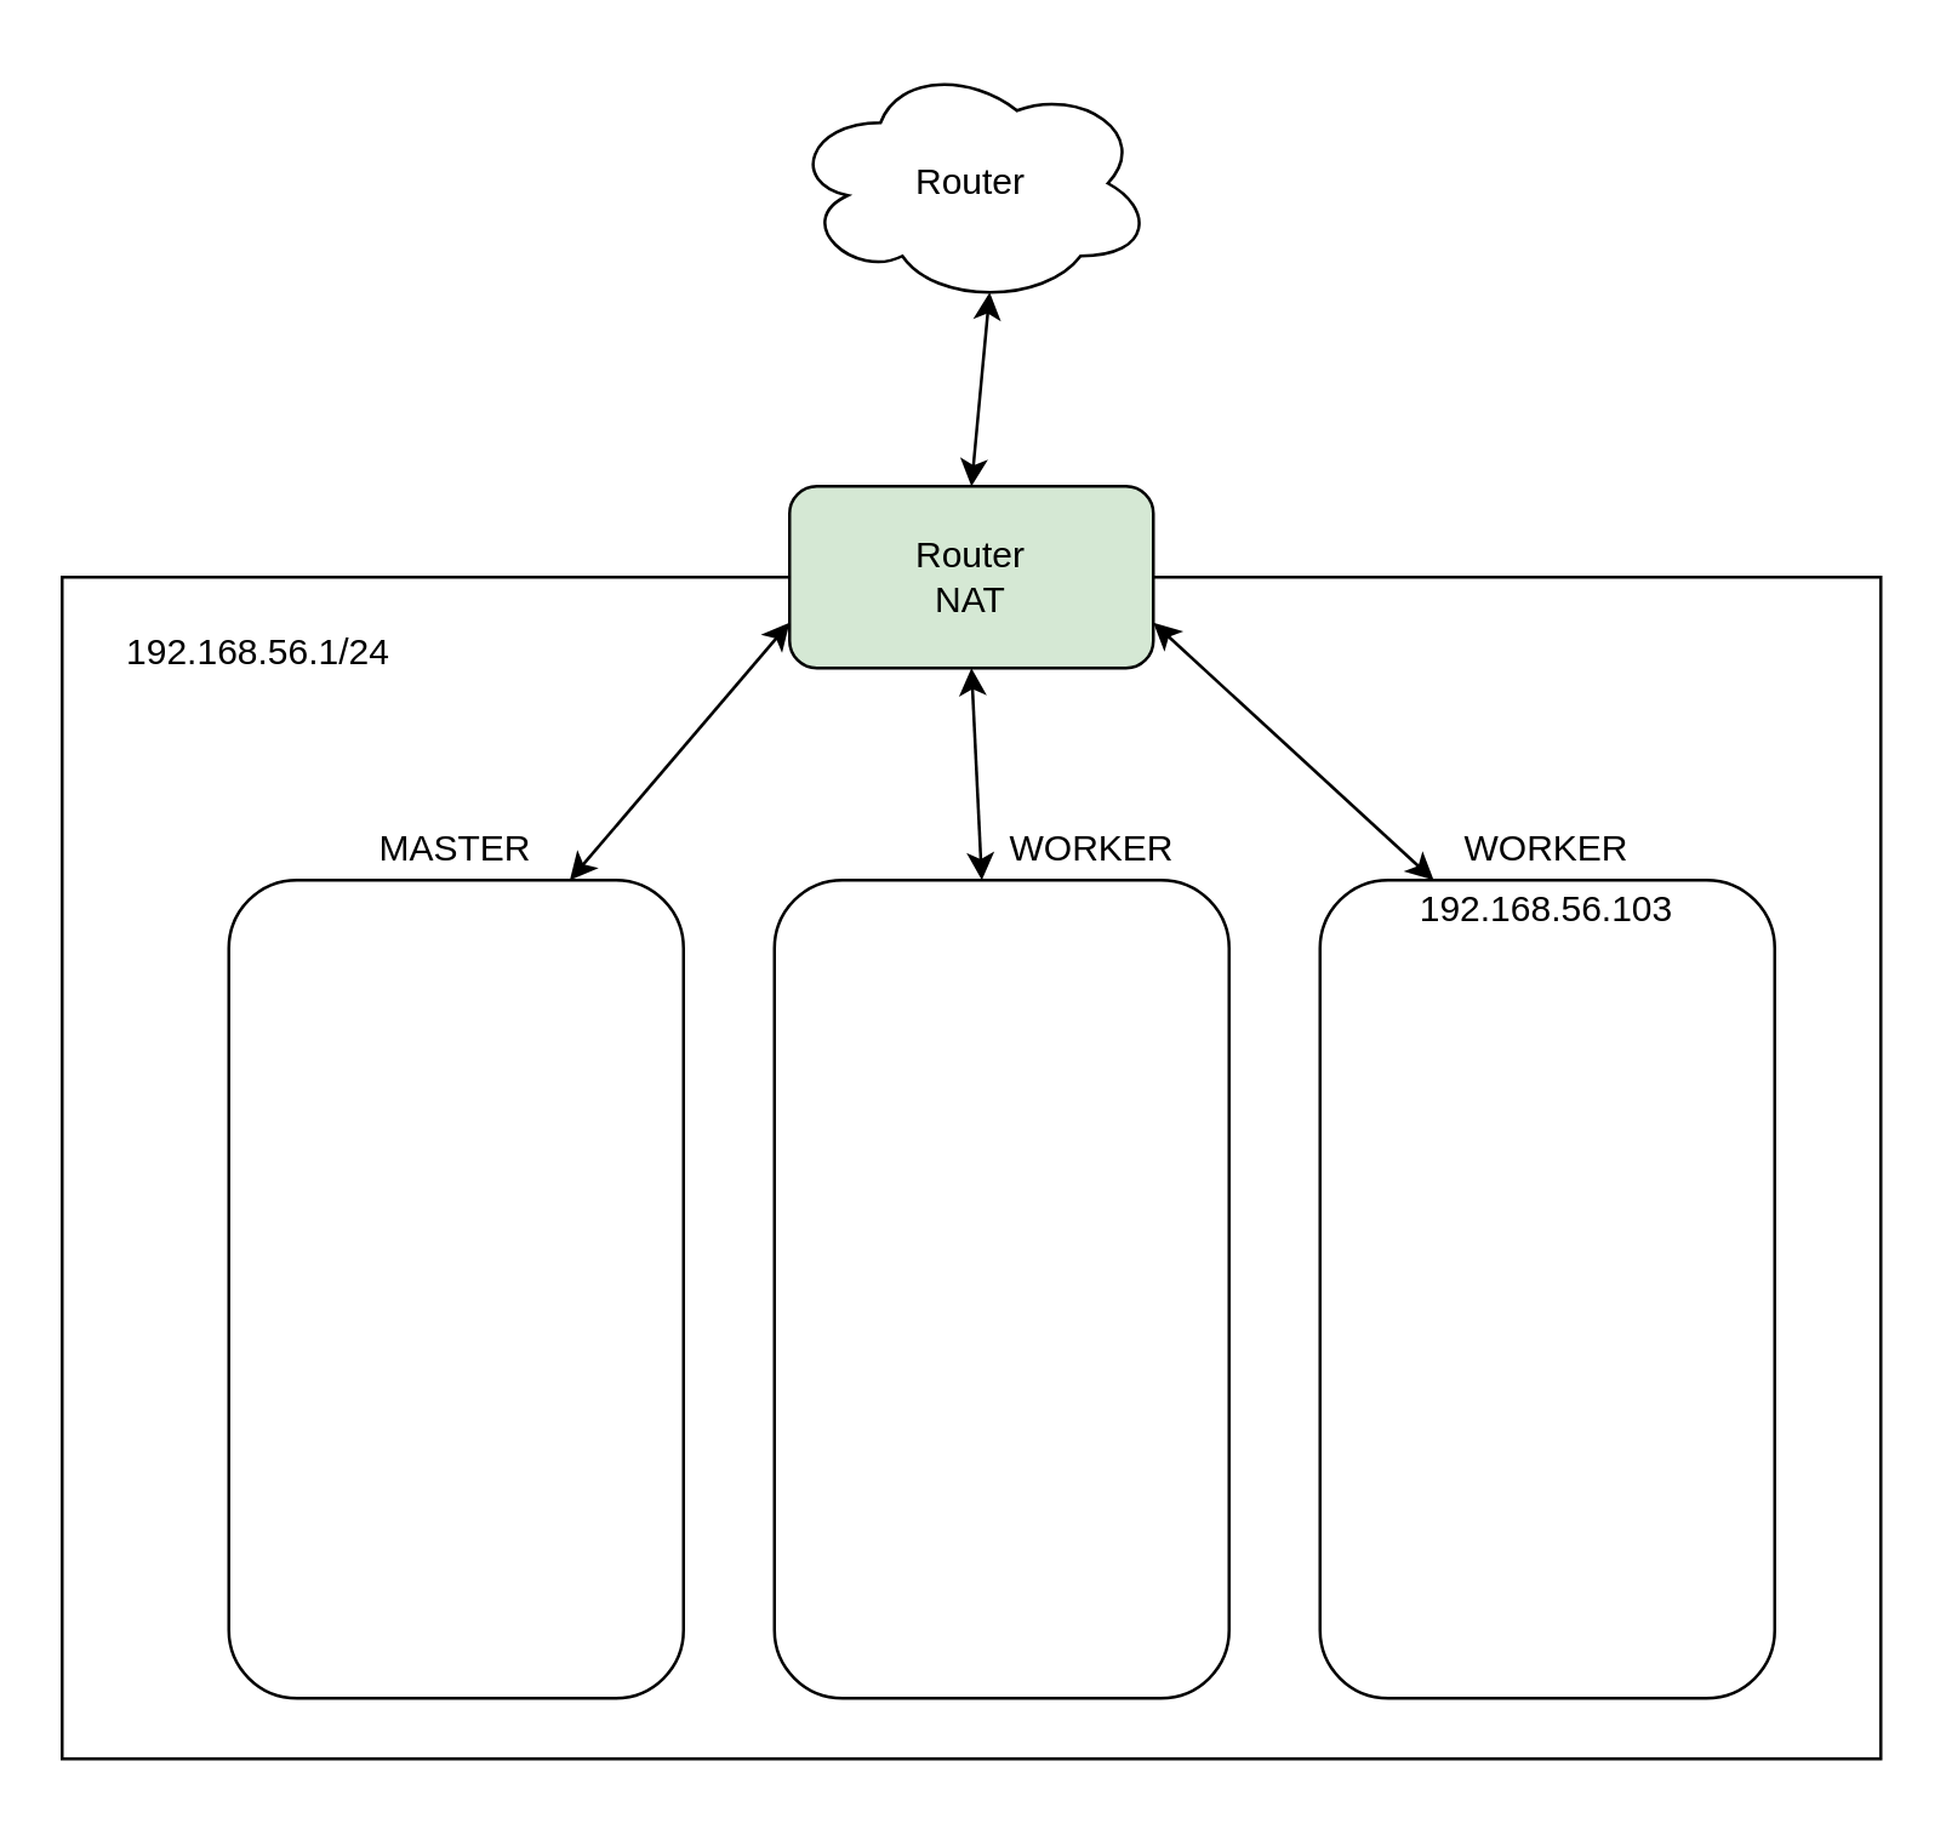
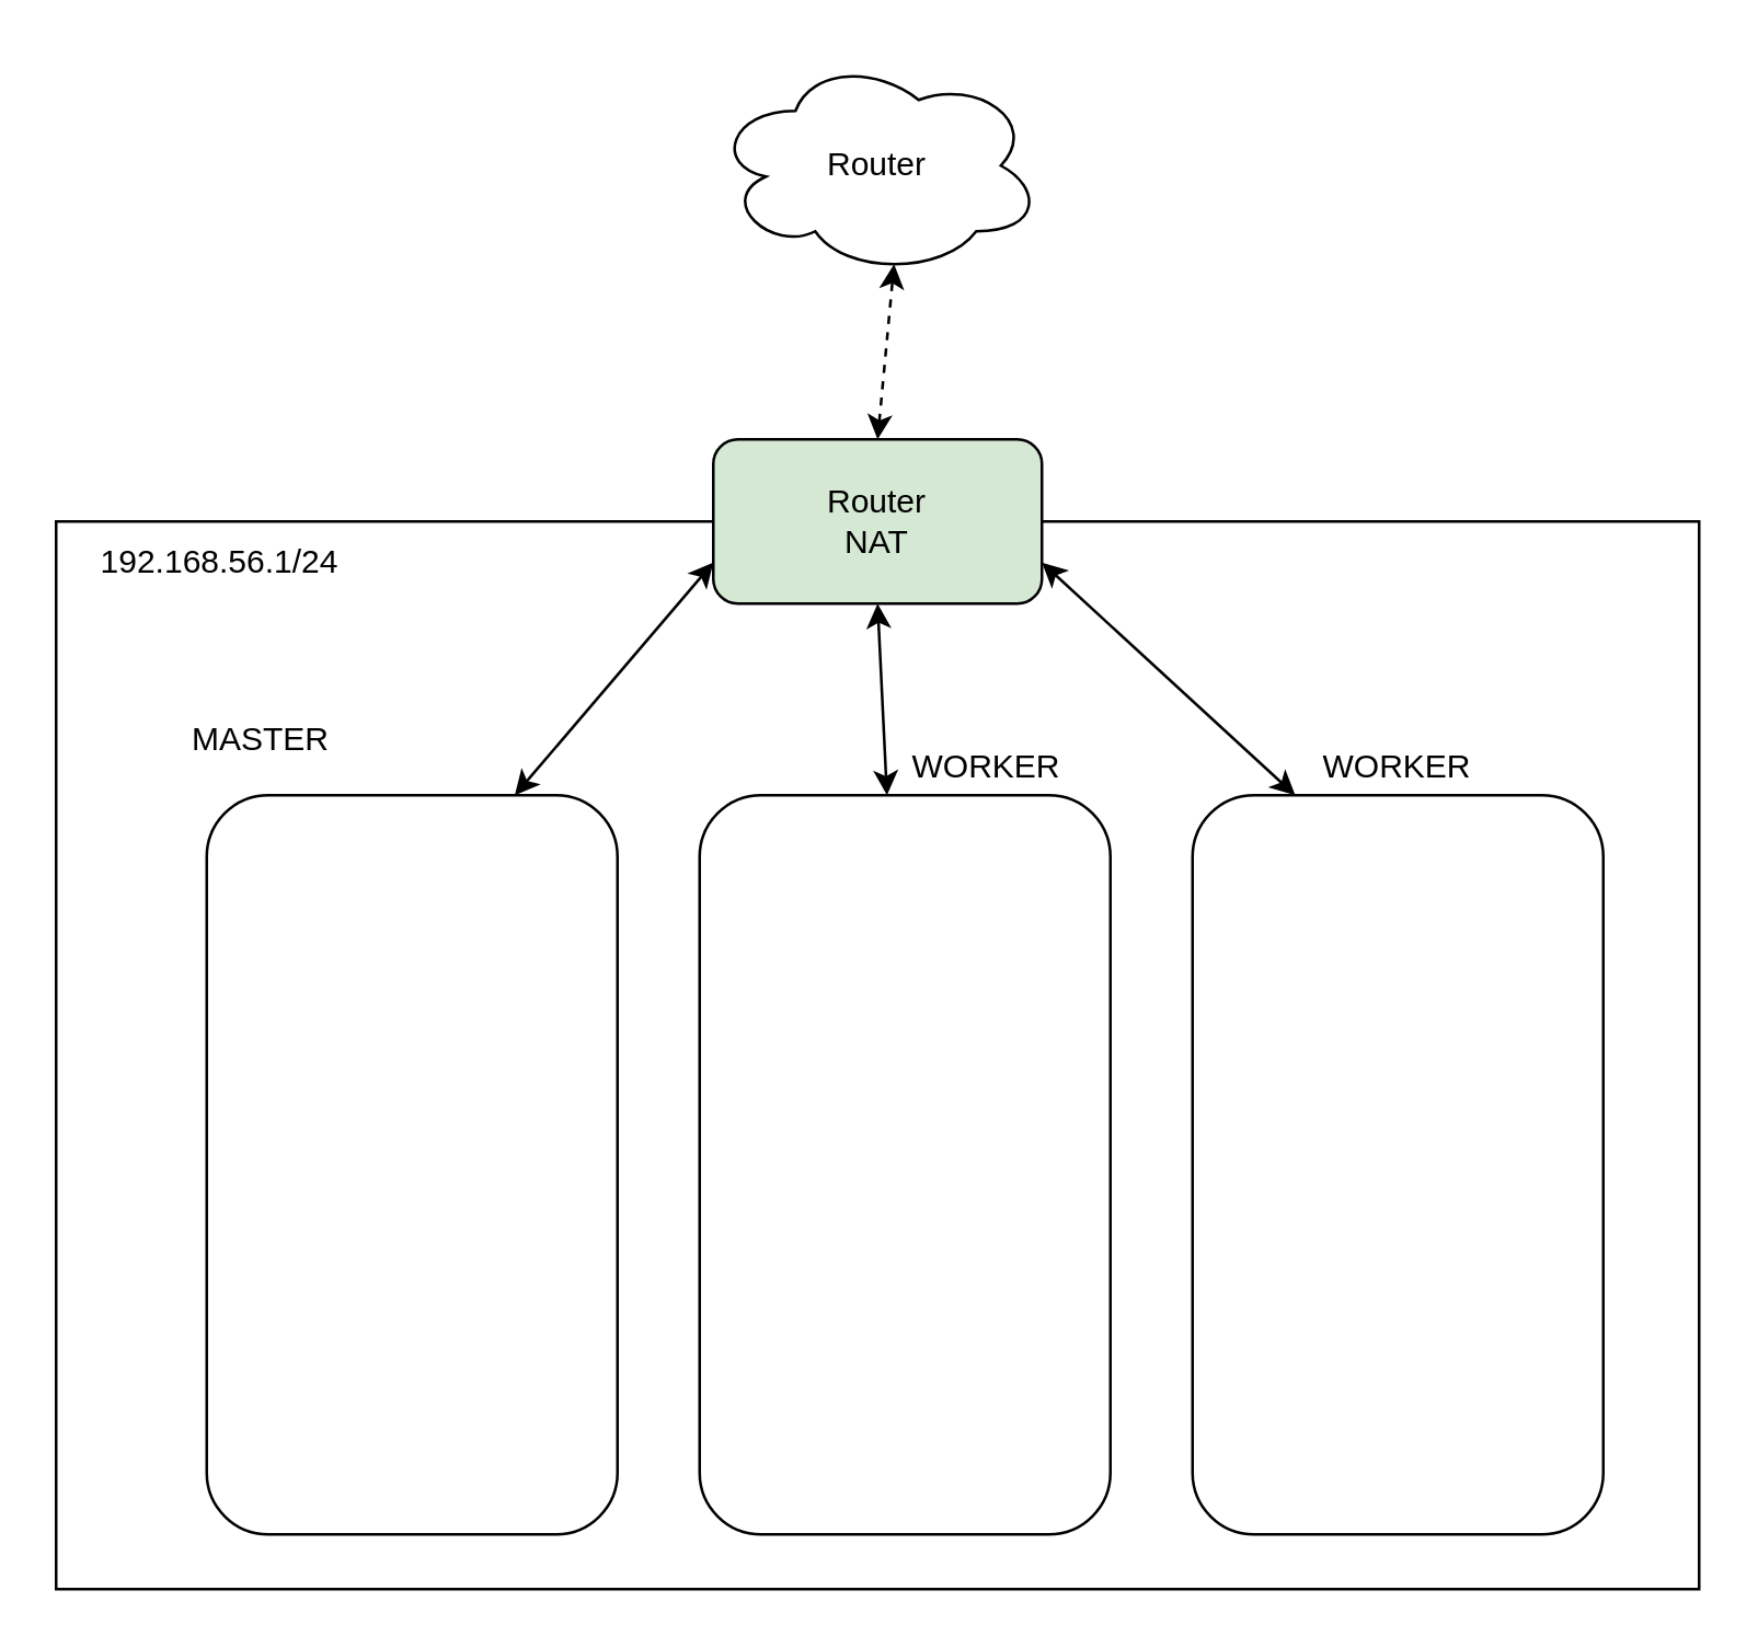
- <mxCell id="6" value="" style="endArrow=classic;startArrow=classic;html=1;entryX=0.55;entryY=0.95;entryDx=0;entryDy=0;entryPerimeter=0;exitX=0.5;exitY=0;exitDx=0;exitDy=0;" edge="1" parent="1" source="4" target="2"><mxGeometry width="50" height="50" relative="1" as="geometry"><mxPoint x="25" y="650" as="sourcePoint" /><mxPoint x="75" y="600" as="targetPoint" /></mxGeometry></mxCell>
+ <mxCell id="6" value="" style="endArrow=classic;startArrow=classic;html=1;entryX=0.55;entryY=0.95;entryDx=0;entryDy=0;entryPerimeter=0;exitX=0.5;exitY=0;exitDx=0;exitDy=0;dashed=1;" edge="1" parent="1" source="4" target="2"><mxGeometry width="50" height="50" relative="1" as="geometry"><mxPoint x="25" y="650" as="sourcePoint" /><mxPoint x="75" y="600" as="targetPoint" /></mxGeometry></mxCell>
- <mxCell id="5" value="192.168.56.1/24" style="text;html=1;strokeColor=none;fillColor=none;align=center;verticalAlign=middle;whiteSpace=wrap;rounded=0;" vertex="1" parent="1"><mxGeometry x="25" y="200" width="120" height="30" as="geometry" /></mxCell>
+ <mxCell id="5" value="192.168.56.1/24" style="text;html=1;strokeColor=none;fillColor=none;align=center;verticalAlign=middle;whiteSpace=wrap;rounded=0;" vertex="1" parent="1"><mxGeometry x="20" y="190" width="120" height="30" as="geometry" /></mxCell>
- <mxCell id="14" value="MASTER" style="text;html=1;strokeColor=none;fillColor=none;align=center;verticalAlign=middle;whiteSpace=wrap;rounded=0;" vertex="1" parent="1"><mxGeometry x="130" y="270" width="40" height="20" as="geometry" /></mxCell>
+ <mxCell id="14" value="MASTER" style="text;html=1;strokeColor=none;fillColor=none;align=center;verticalAlign=middle;whiteSpace=wrap;rounded=0;" vertex="1" parent="1"><mxGeometry x="75" y="260" width="40" height="20" as="geometry" /></mxCell>
- <mxCell id="13" value="192.168.56.103" style="text;html=1;strokeColor=none;fillColor=none;align=center;verticalAlign=middle;whiteSpace=wrap;rounded=0;" vertex="1" parent="1"><mxGeometry x="460" y="290" width="100" height="20" as="geometry" /></mxCell>
